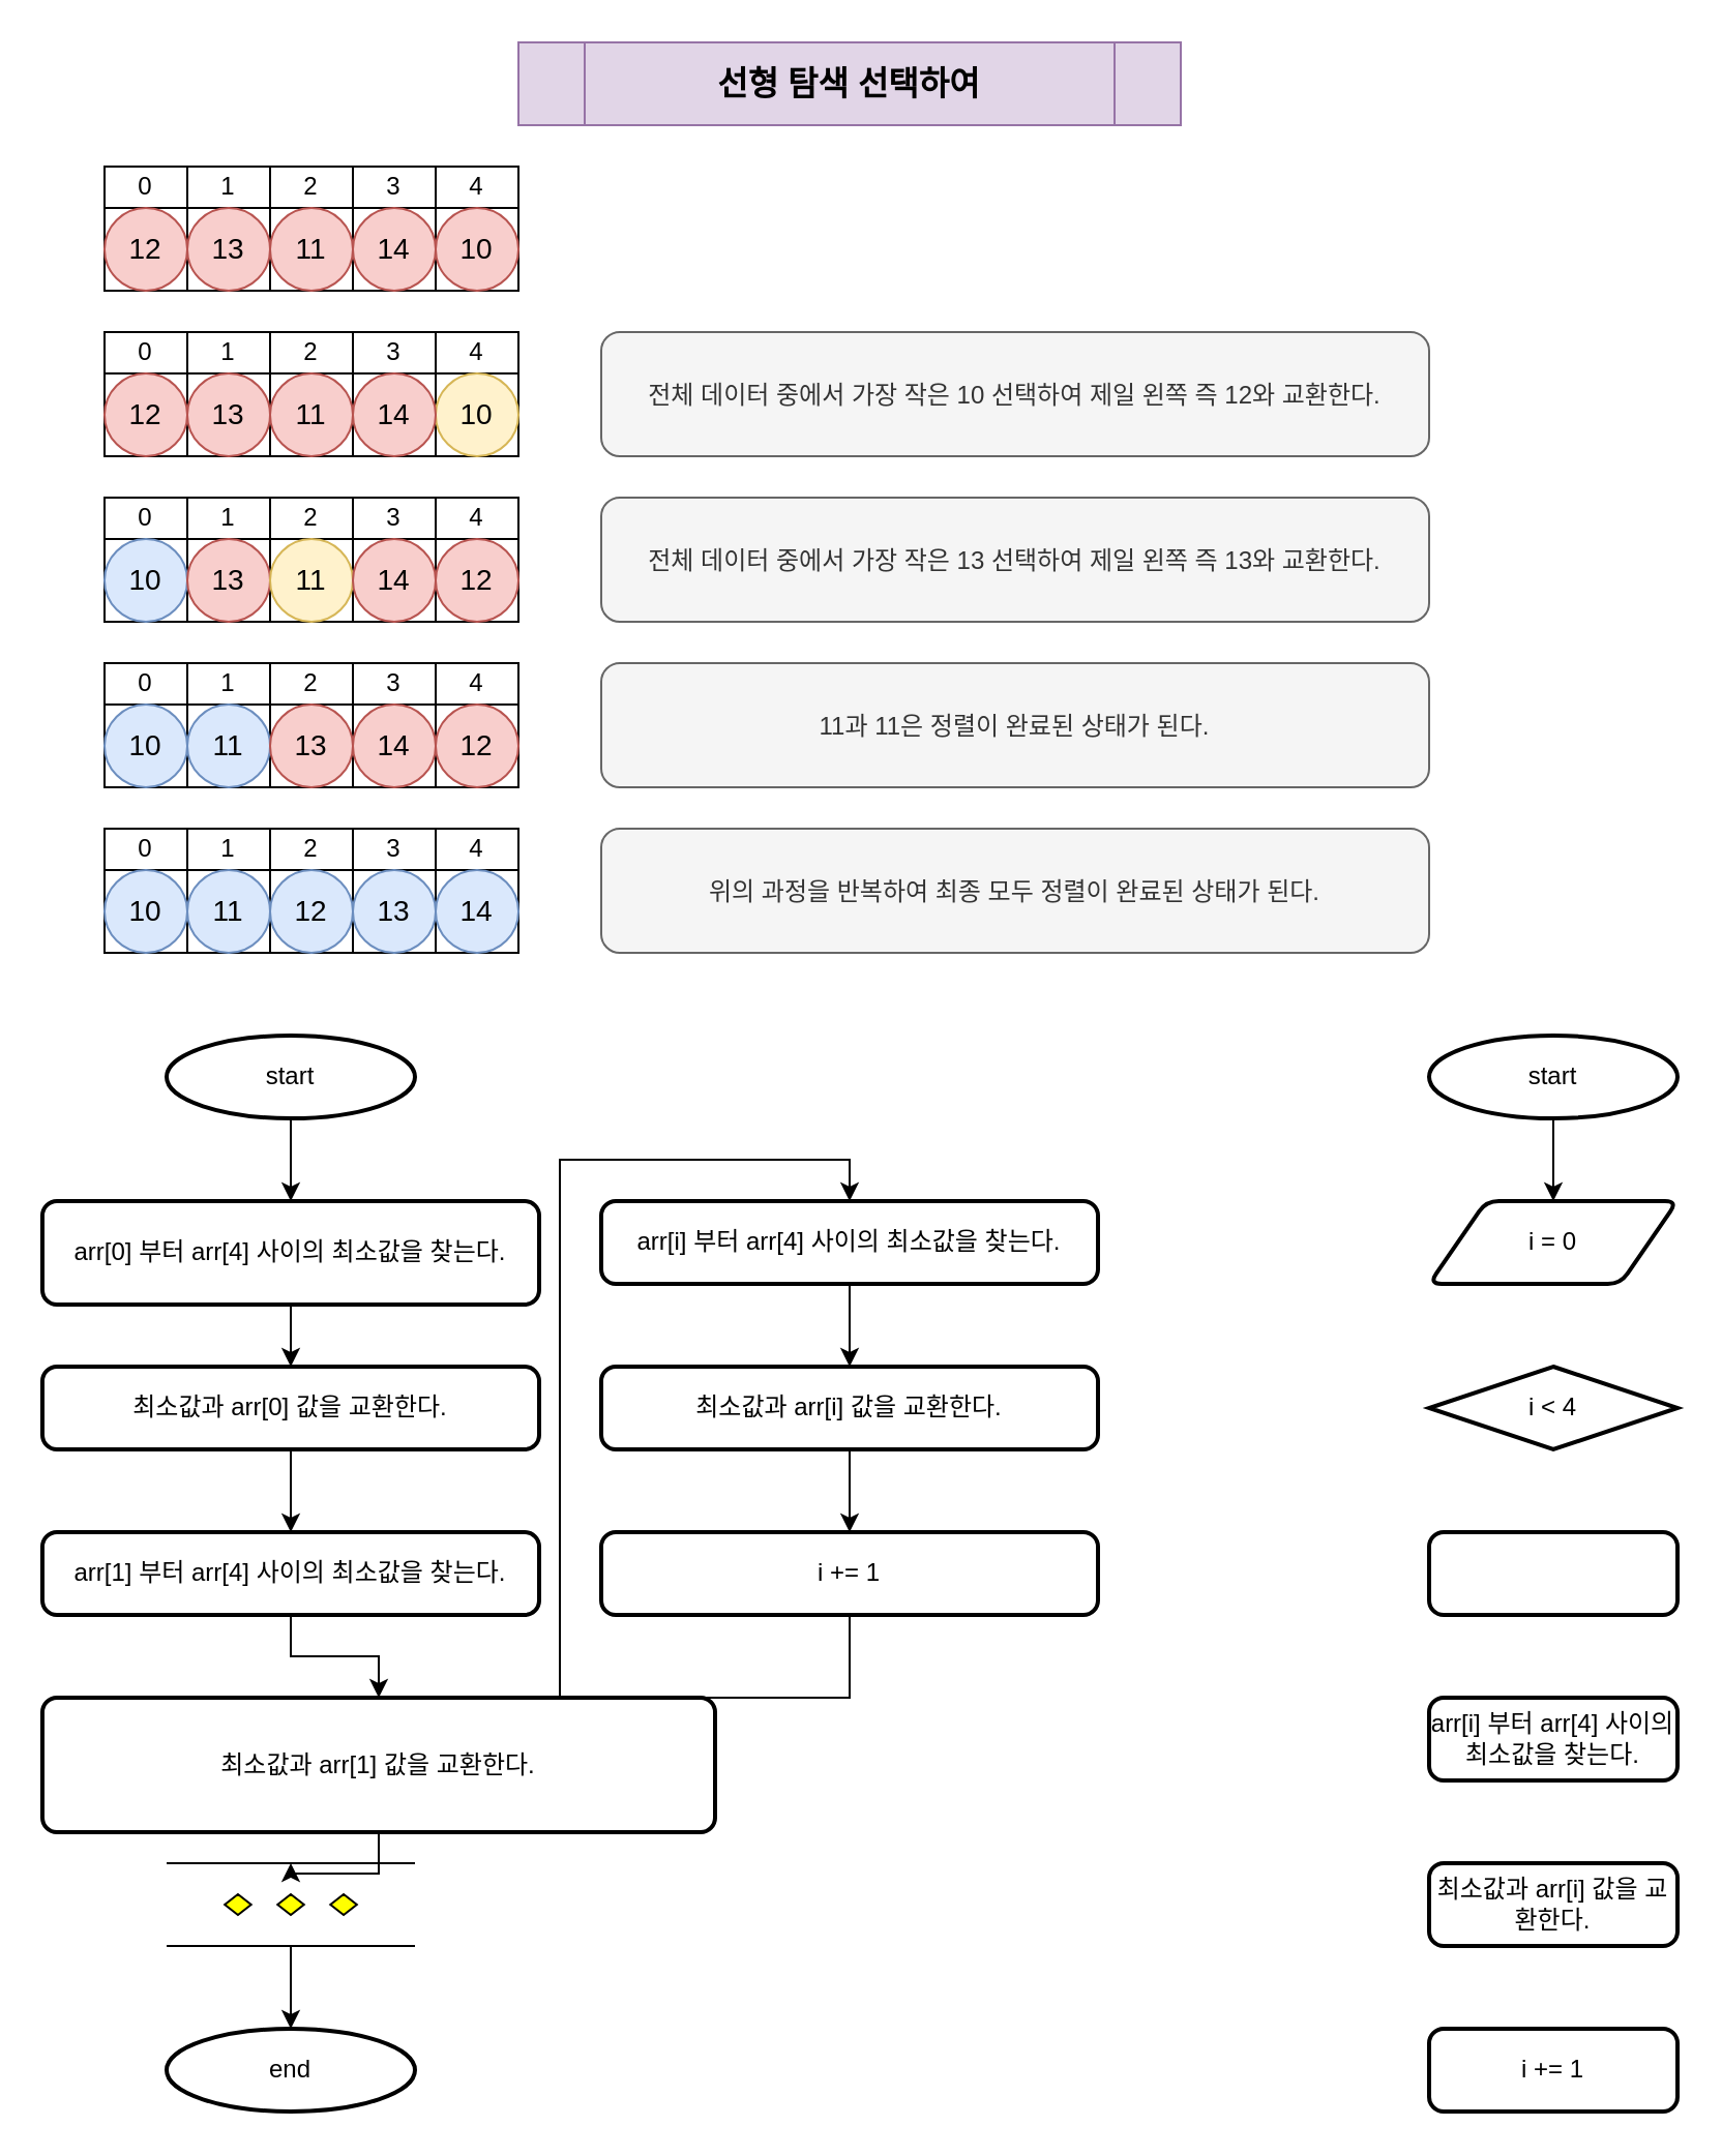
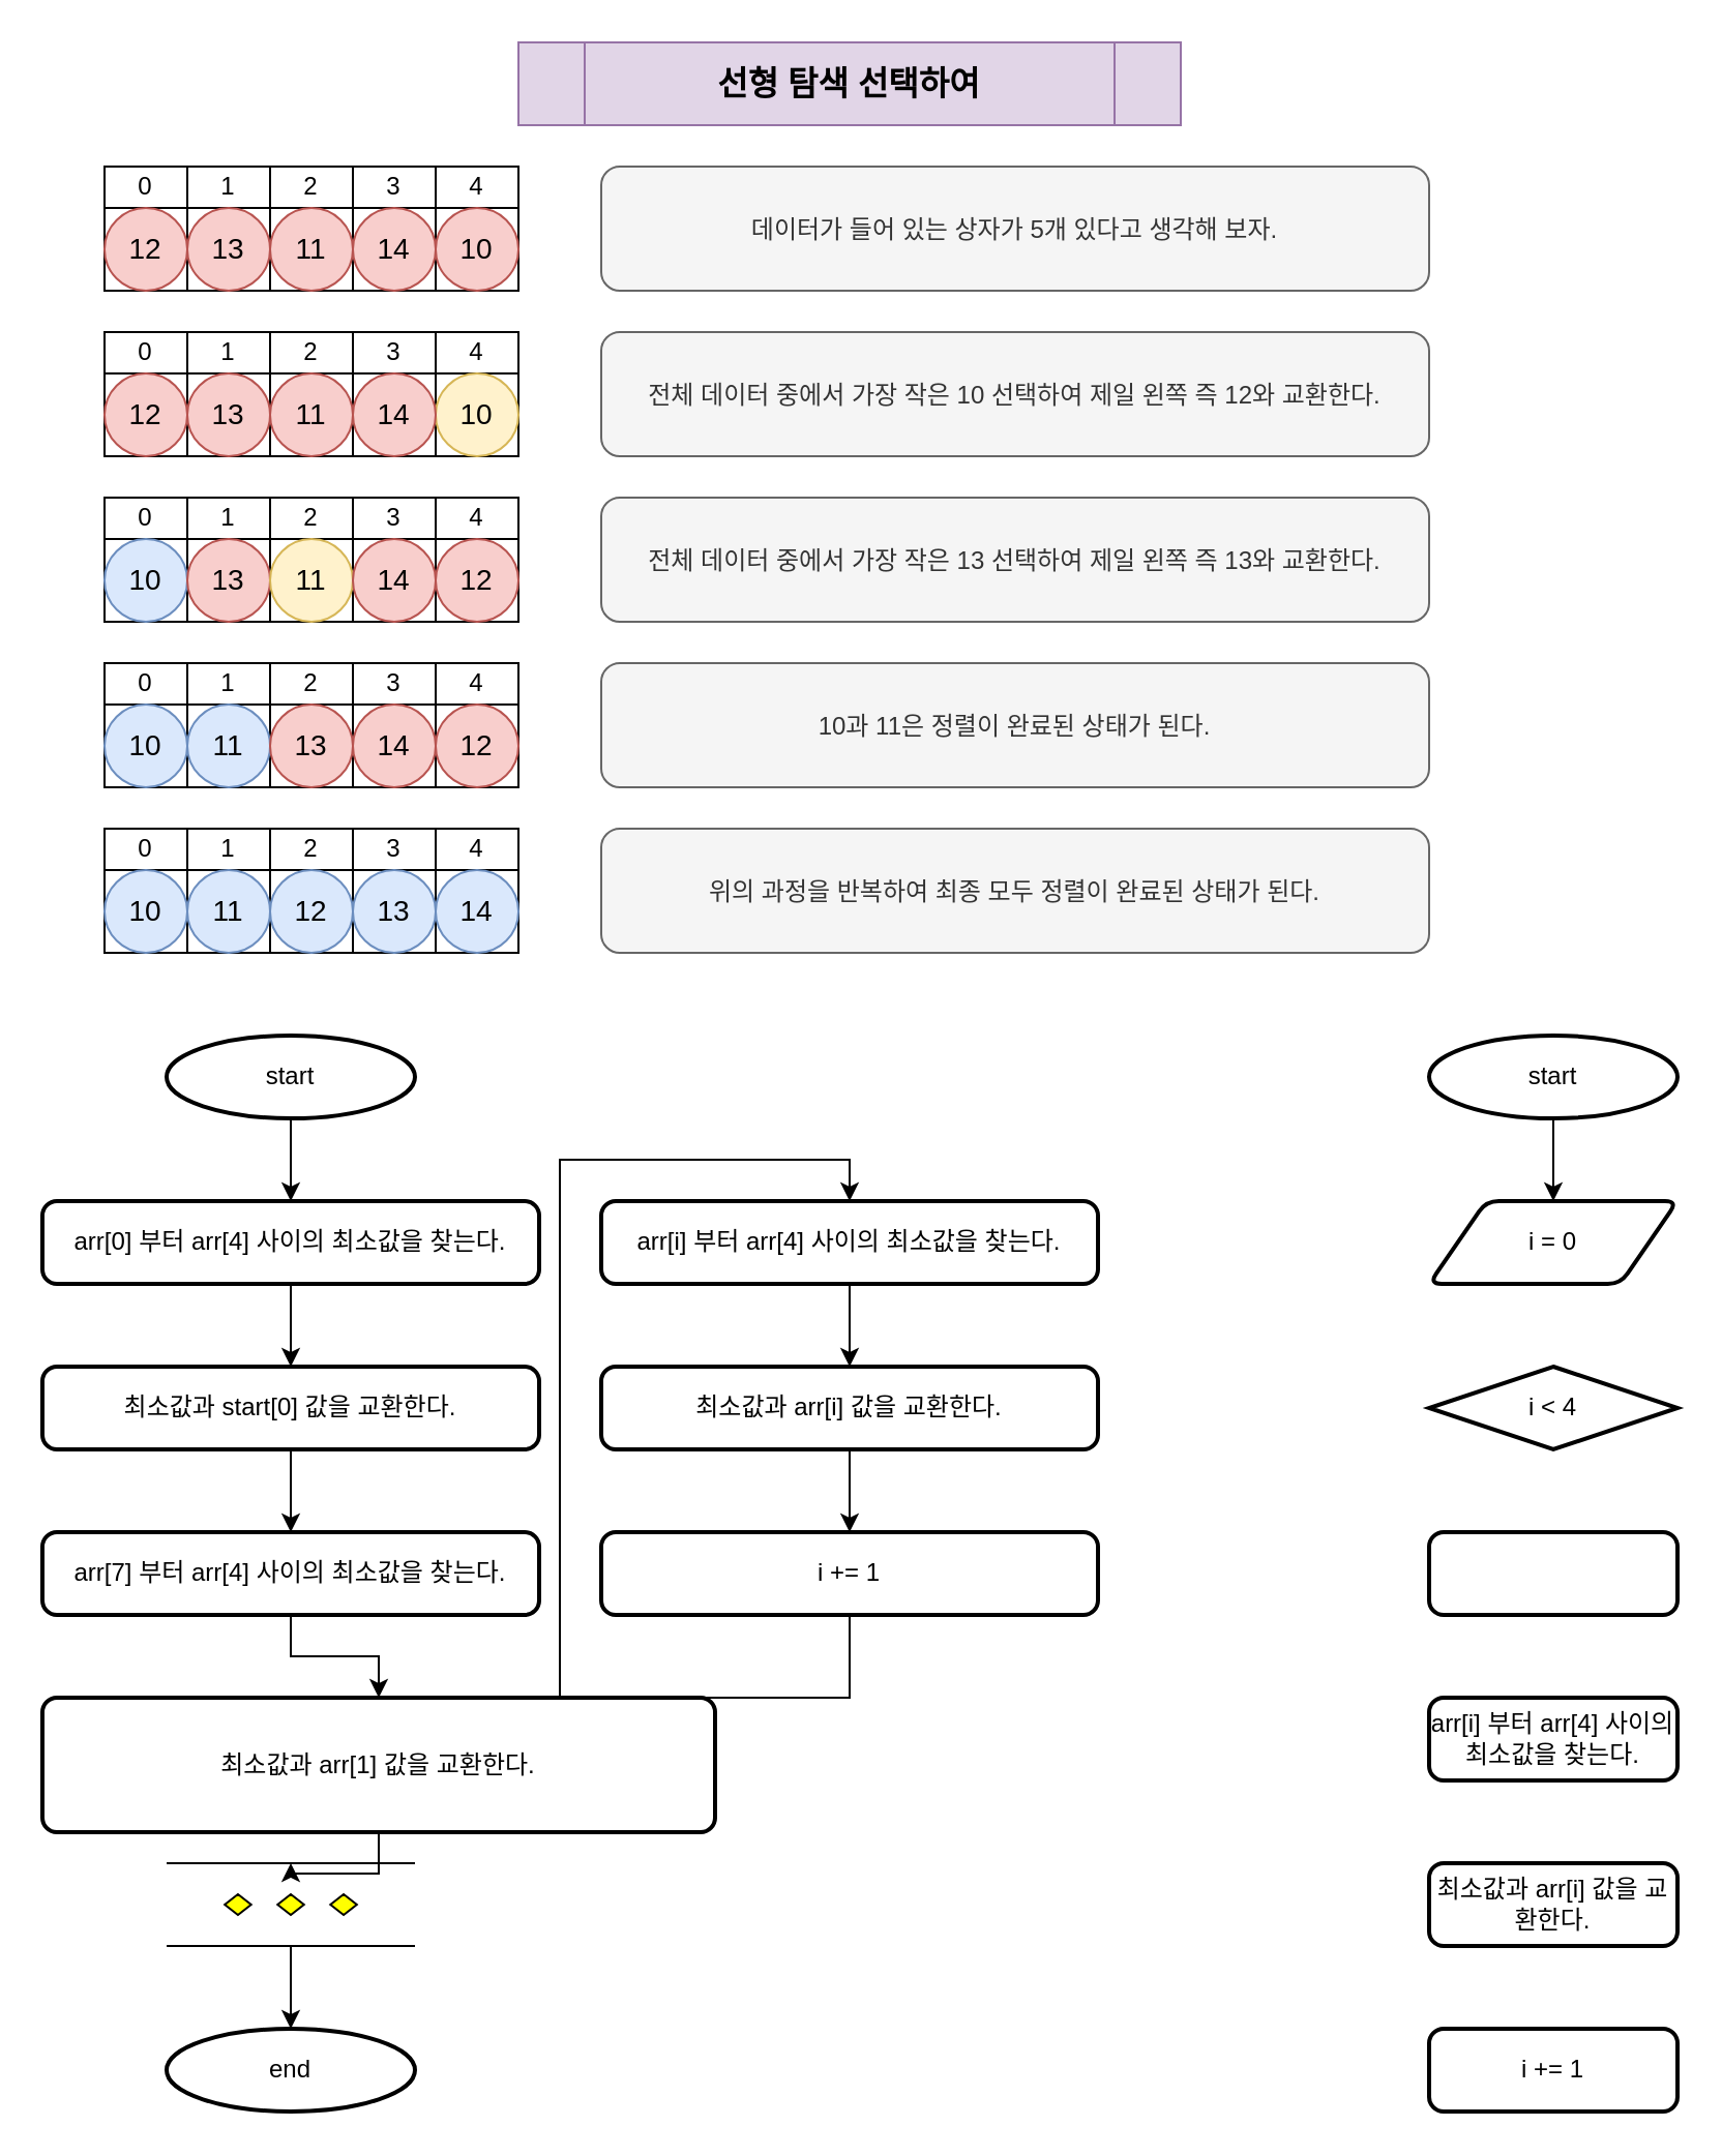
+ <mxCell id="13" value="&lt;font style=&quot;font-size: 12px;&quot;&gt;데이터가 들어 있는 상자가 5개 있다고 생각해 보자.&lt;/font&gt;" style="rounded=1;whiteSpace=wrap;html=1;labelBackgroundColor=none;fontSize=14;fillColor=#f5f5f5;strokeColor=#666666;fontColor=#333333;" vertex="1" parent="1"><mxGeometry x="290" y="80" width="400" height="60" as="geometry" /></mxCell>
- <mxCell id="47" value="&lt;font style=&quot;font-size: 12px;&quot;&gt;11과 11은 정렬이 완료된 상태가 된다.&lt;/font&gt;" style="rounded=1;whiteSpace=wrap;html=1;labelBackgroundColor=none;fontSize=14;fillColor=#f5f5f5;strokeColor=#666666;fontColor=#333333;" vertex="1" parent="1"><mxGeometry x="290" y="320" width="400" height="60" as="geometry" /></mxCell>
+ <mxCell id="47" value="&lt;font style=&quot;font-size: 12px;&quot;&gt;10과 11은 정렬이 완료된 상태가 된다.&lt;/font&gt;" style="rounded=1;whiteSpace=wrap;html=1;labelBackgroundColor=none;fontSize=14;fillColor=#f5f5f5;strokeColor=#666666;fontColor=#333333;" vertex="1" parent="1"><mxGeometry x="290" y="320" width="400" height="60" as="geometry" /></mxCell>
- <mxCell id="86" value="arr[0] 부터 arr[4] 사이의 최소값을 찾는다." style="rounded=1;whiteSpace=wrap;html=1;absoluteArcSize=1;arcSize=14;strokeWidth=2;" vertex="1" parent="1"><mxGeometry x="20" y="580" width="240" height="50" as="geometry" /></mxCell>
+ <mxCell id="86" value="arr[0] 부터 arr[4] 사이의 최소값을 찾는다." style="rounded=1;whiteSpace=wrap;html=1;absoluteArcSize=1;arcSize=14;strokeWidth=2;" vertex="1" parent="1"><mxGeometry x="20" y="580" width="240" height="40" as="geometry" /></mxCell>
- <mxCell id="88" value="최소값과 arr[0] 값을 교환한다." style="rounded=1;whiteSpace=wrap;html=1;absoluteArcSize=1;arcSize=14;strokeWidth=2;" vertex="1" parent="1"><mxGeometry x="20" y="660" width="240" height="40" as="geometry" /></mxCell>
+ <mxCell id="88" value="최소값과 start[0] 값을 교환한다." style="rounded=1;whiteSpace=wrap;html=1;absoluteArcSize=1;arcSize=14;strokeWidth=2;" vertex="1" parent="1"><mxGeometry x="20" y="660" width="240" height="40" as="geometry" /></mxCell>
- <mxCell id="90" value="arr[1] 부터 arr[4] 사이의 최소값을 찾는다." style="rounded=1;whiteSpace=wrap;html=1;absoluteArcSize=1;arcSize=14;strokeWidth=2;" vertex="1" parent="1"><mxGeometry x="20" y="740" width="240" height="40" as="geometry" /></mxCell>
+ <mxCell id="90" value="arr[7] 부터 arr[4] 사이의 최소값을 찾는다." style="rounded=1;whiteSpace=wrap;html=1;absoluteArcSize=1;arcSize=14;strokeWidth=2;" vertex="1" parent="1"><mxGeometry x="20" y="740" width="240" height="40" as="geometry" /></mxCell>
